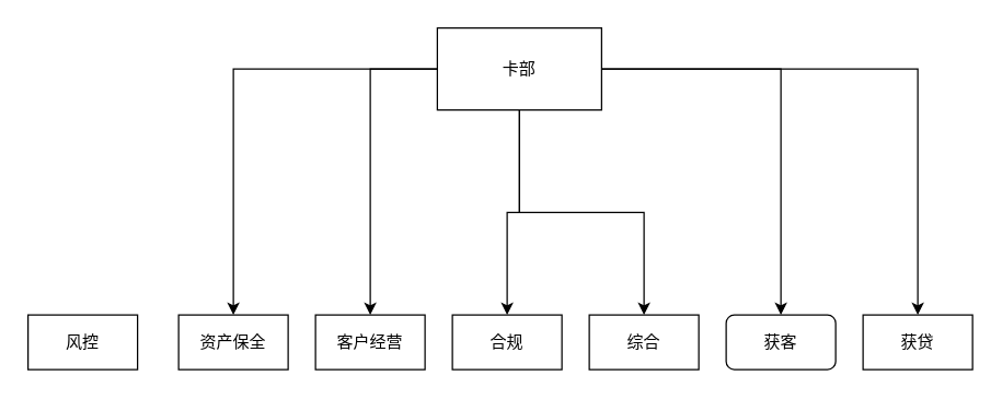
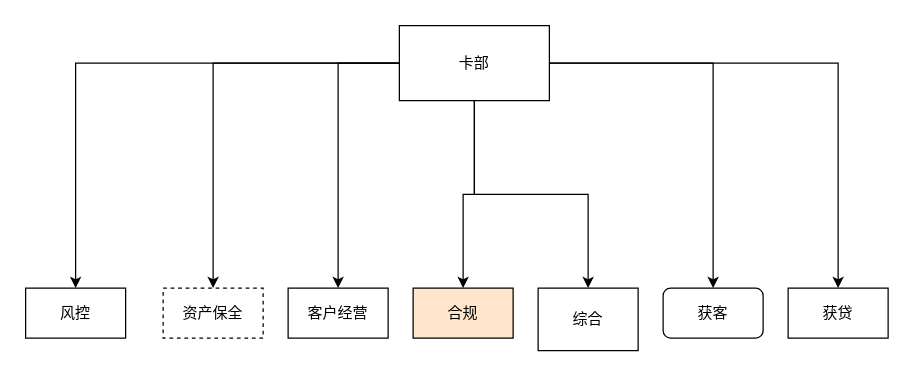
+ <mxCell id="9" style="edgeStyle=orthogonalEdgeStyle;rounded=0;orthogonalLoop=1;jettySize=auto;html=1;" edge="1" parent="1" source="16" target="2"><mxGeometry relative="1" as="geometry" /></mxCell>
- <mxCell id="3" value="资产保全" style="rounded=0;whiteSpace=wrap;html=1;" vertex="1" parent="1"><mxGeometry x="130" y="230" width="80" height="40" as="geometry" /></mxCell>
+ <mxCell id="3" value="资产保全" style="rounded=0;whiteSpace=wrap;html=1;dashed=1;" vertex="1" parent="1"><mxGeometry x="130" y="230" width="80" height="40" as="geometry" /></mxCell>
- <mxCell id="5" value="合规" style="rounded=0;whiteSpace=wrap;html=1;" vertex="1" parent="1"><mxGeometry x="330" y="230" width="80" height="40" as="geometry" /></mxCell>
+ <mxCell id="5" value="合规" style="rounded=0;whiteSpace=wrap;html=1;fillColor=#ffe6cc;" vertex="1" parent="1"><mxGeometry x="330" y="230" width="80" height="40" as="geometry" /></mxCell>
- <mxCell id="6" value="综合" style="rounded=0;whiteSpace=wrap;html=1;" vertex="1" parent="1"><mxGeometry x="430" y="230" width="80" height="40" as="geometry" /></mxCell>
+ <mxCell id="6" value="综合" style="rounded=0;whiteSpace=wrap;html=1;" vertex="1" parent="1"><mxGeometry x="430" y="230" width="80" height="50" as="geometry" /></mxCell>
